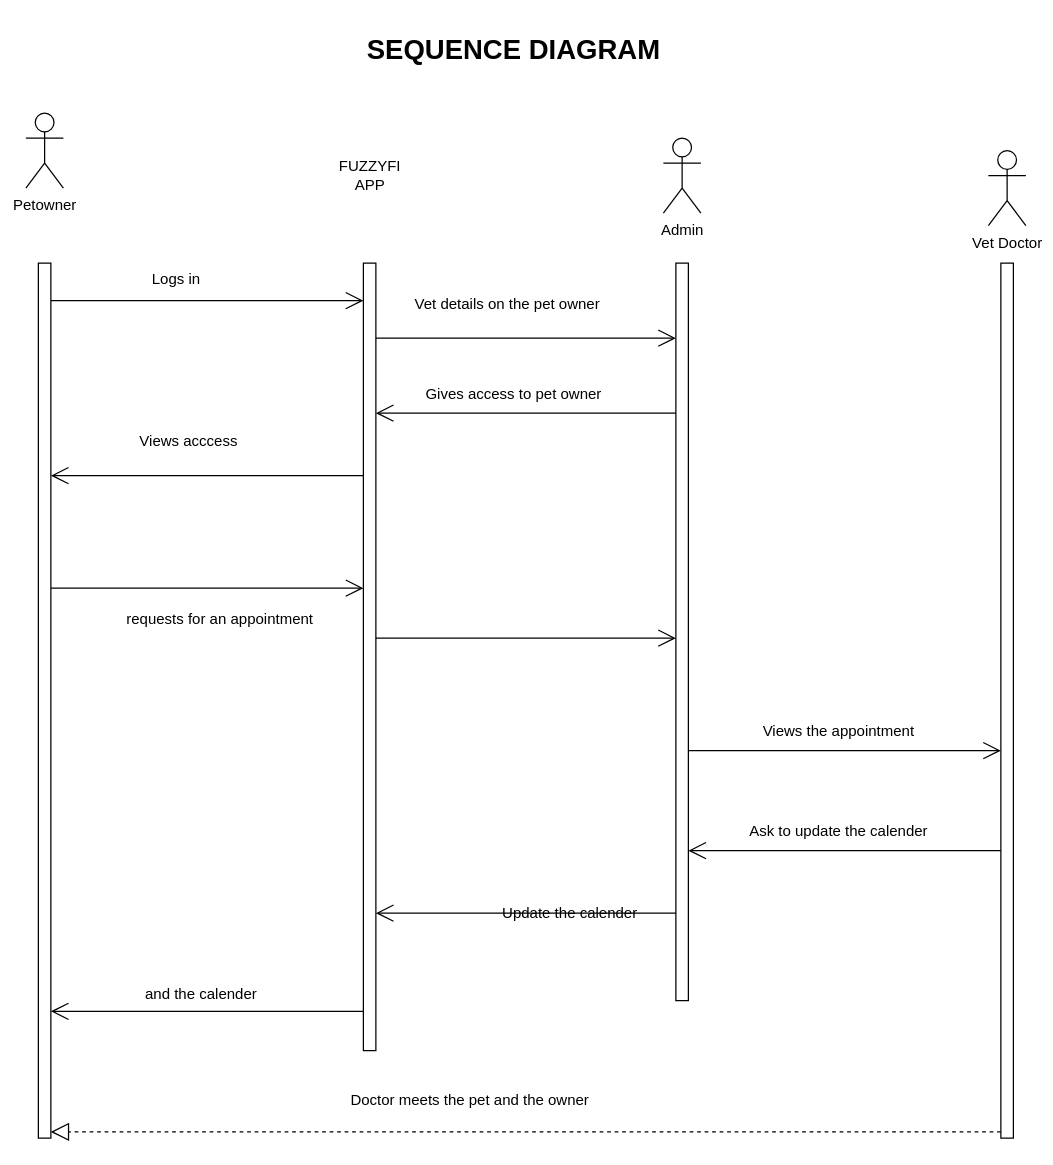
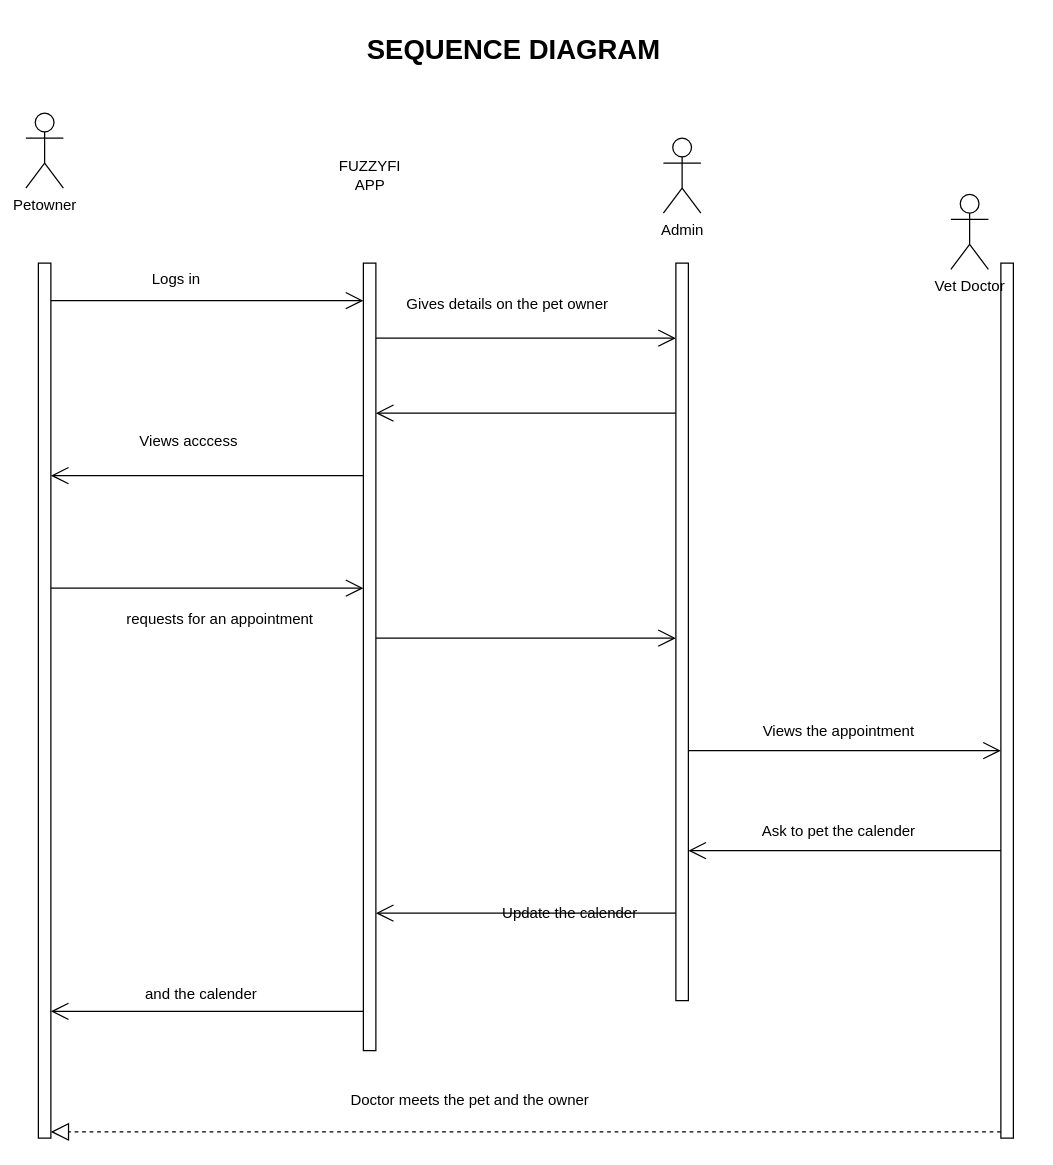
- <mxCell id="8" value="Vet Doctor" style="shape=umlActor;verticalLabelPosition=bottom;verticalAlign=top;html=1;outlineConnect=0;" vertex="1" parent="1"><mxGeometry x="790" y="120" width="30" height="60" as="geometry" /></mxCell>
+ <mxCell id="8" value="Vet Doctor" style="shape=umlActor;verticalLabelPosition=bottom;verticalAlign=top;html=1;outlineConnect=0;" vertex="1" parent="1"><mxGeometry x="760" y="155" width="30" height="60" as="geometry" /></mxCell>
- <mxCell id="23" value="Vet details on the pet owner" style="text;html=1;align=center;verticalAlign=middle;resizable=0;points=[];autosize=1;strokeColor=none;fillColor=none;" vertex="1" parent="1"><mxGeometry x="315" y="228" width="180" height="30" as="geometry" /></mxCell>
+ <mxCell id="23" value="Gives details on the pet owner" style="text;html=1;align=center;verticalAlign=middle;resizable=0;points=[];autosize=1;strokeColor=none;fillColor=none;" vertex="1" parent="1"><mxGeometry x="315" y="228" width="180" height="30" as="geometry" /></mxCell>
- <mxCell id="24" value="Gives access to pet owner" style="text;html=1;align=center;verticalAlign=middle;resizable=0;points=[];autosize=1;strokeColor=none;fillColor=none;" vertex="1" parent="1"><mxGeometry x="330" y="300" width="160" height="30" as="geometry" /></mxCell>
- <mxCell id="28" value="Ask to update the calender" style="text;html=1;align=center;verticalAlign=middle;resizable=0;points=[];autosize=1;strokeColor=none;fillColor=none;" vertex="1" parent="1"><mxGeometry x="585" y="650" width="170" height="30" as="geometry" /></mxCell>
+ <mxCell id="28" value="Ask to pet the calender" style="text;html=1;align=center;verticalAlign=middle;resizable=0;points=[];autosize=1;strokeColor=none;fillColor=none;" vertex="1" parent="1"><mxGeometry x="585" y="650" width="170" height="30" as="geometry" /></mxCell>
